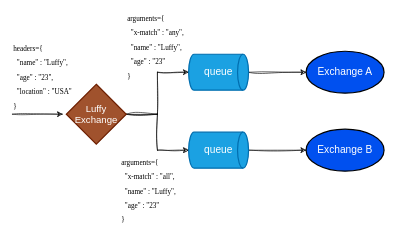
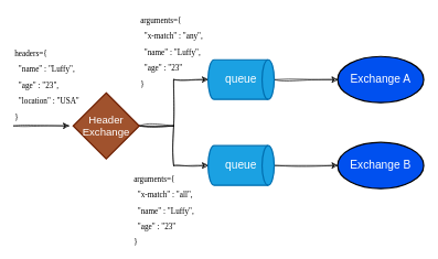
- <mxCell id="4" value="Luffy&lt;br&gt;Exchange" style="strokeWidth=2;html=1;shape=mxgraph.flowchart.decision;whiteSpace=wrap;fillColor=#a0522d;strokeColor=#6D1F00;fontColor=#ffffff;fontSize=16;rounded=0;" vertex="1" parent="1"><mxGeometry x="110" y="140" width="100" height="100" as="geometry" /></mxCell>
+ <mxCell id="4" value="Header&lt;br&gt;Exchange" style="strokeWidth=2;html=1;shape=mxgraph.flowchart.decision;whiteSpace=wrap;fillColor=#a0522d;strokeColor=#6D1F00;fontColor=#ffffff;fontSize=16;rounded=0;" vertex="1" parent="1"><mxGeometry x="110" y="140" width="100" height="100" as="geometry" /></mxCell>
